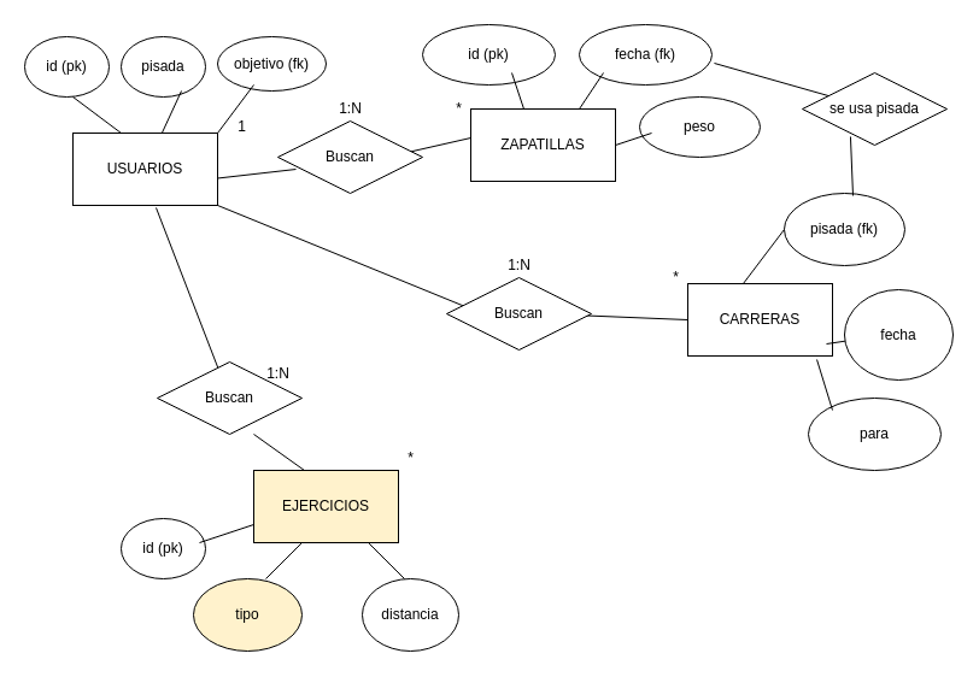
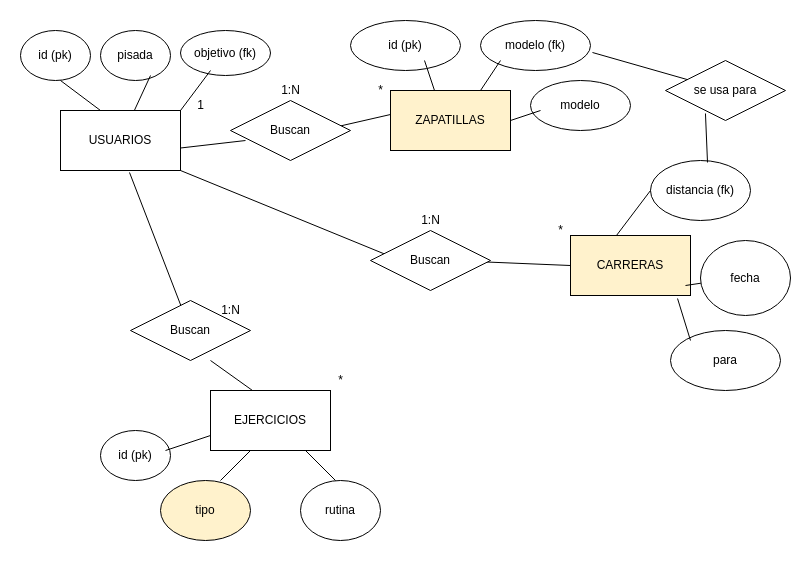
- <mxCell id="8" value="fecha (fk)" style="ellipse;whiteSpace=wrap;html=1;" vertex="1" parent="1"><mxGeometry x="480" y="20" width="110" height="50" as="geometry" /></mxCell>
+ <mxCell id="8" value="modelo (fk)" style="ellipse;whiteSpace=wrap;html=1;" vertex="1" parent="1"><mxGeometry x="480" y="20" width="110" height="50" as="geometry" /></mxCell>
- <mxCell id="37" value="se usa pisada" style="shape=rhombus;perimeter=rhombusPerimeter;whiteSpace=wrap;html=1;align=center;" vertex="1" parent="1"><mxGeometry x="665" y="60" width="120" height="60" as="geometry" /></mxCell>
+ <mxCell id="37" value="se usa para" style="shape=rhombus;perimeter=rhombusPerimeter;whiteSpace=wrap;html=1;align=center;" vertex="1" parent="1"><mxGeometry x="665" y="60" width="120" height="60" as="geometry" /></mxCell>
- <mxCell id="9" value="peso" style="ellipse;whiteSpace=wrap;html=1;" vertex="1" parent="1"><mxGeometry x="530" y="80" width="100" height="50" as="geometry" /></mxCell>
+ <mxCell id="9" value="modelo" style="ellipse;whiteSpace=wrap;html=1;" vertex="1" parent="1"><mxGeometry x="530" y="80" width="100" height="50" as="geometry" /></mxCell>
- <mxCell id="6" value="ZAPATILLAS" style="rounded=0;whiteSpace=wrap;html=1;" vertex="1" parent="1"><mxGeometry x="390" y="90" width="120" height="60" as="geometry" /></mxCell>
+ <mxCell id="6" value="ZAPATILLAS" style="rounded=0;whiteSpace=wrap;html=1;fillColor=#fff2cc;" vertex="1" parent="1"><mxGeometry x="390" y="90" width="120" height="60" as="geometry" /></mxCell>
- <mxCell id="11" value="pisada (fk)" style="ellipse;whiteSpace=wrap;html=1;" vertex="1" parent="1"><mxGeometry x="650" y="160" width="100" height="60" as="geometry" /></mxCell>
+ <mxCell id="11" value="distancia (fk)" style="ellipse;whiteSpace=wrap;html=1;" vertex="1" parent="1"><mxGeometry x="650" y="160" width="100" height="60" as="geometry" /></mxCell>
- <mxCell id="10" value="CARRERAS" style="rounded=0;whiteSpace=wrap;html=1;" vertex="1" parent="1"><mxGeometry x="570" y="235" width="120" height="60" as="geometry" /></mxCell>
+ <mxCell id="10" value="CARRERAS" style="rounded=0;whiteSpace=wrap;html=1;fillColor=#fff2cc;" vertex="1" parent="1"><mxGeometry x="570" y="235" width="120" height="60" as="geometry" /></mxCell>
- <mxCell id="14" value="EJERCICIOS" style="rounded=0;whiteSpace=wrap;html=1;fillColor=#fff2cc;" vertex="1" parent="1"><mxGeometry x="210" y="390" width="120" height="60" as="geometry" /></mxCell>
+ <mxCell id="14" value="EJERCICIOS" style="rounded=0;whiteSpace=wrap;html=1;" vertex="1" parent="1"><mxGeometry x="210" y="390" width="120" height="60" as="geometry" /></mxCell>
- <mxCell id="16" value="distancia" style="ellipse;whiteSpace=wrap;html=1;" vertex="1" parent="1"><mxGeometry x="300" y="480" width="80" height="60" as="geometry" /></mxCell>
+ <mxCell id="16" value="rutina" style="ellipse;whiteSpace=wrap;html=1;" vertex="1" parent="1"><mxGeometry x="300" y="480" width="80" height="60" as="geometry" /></mxCell>
